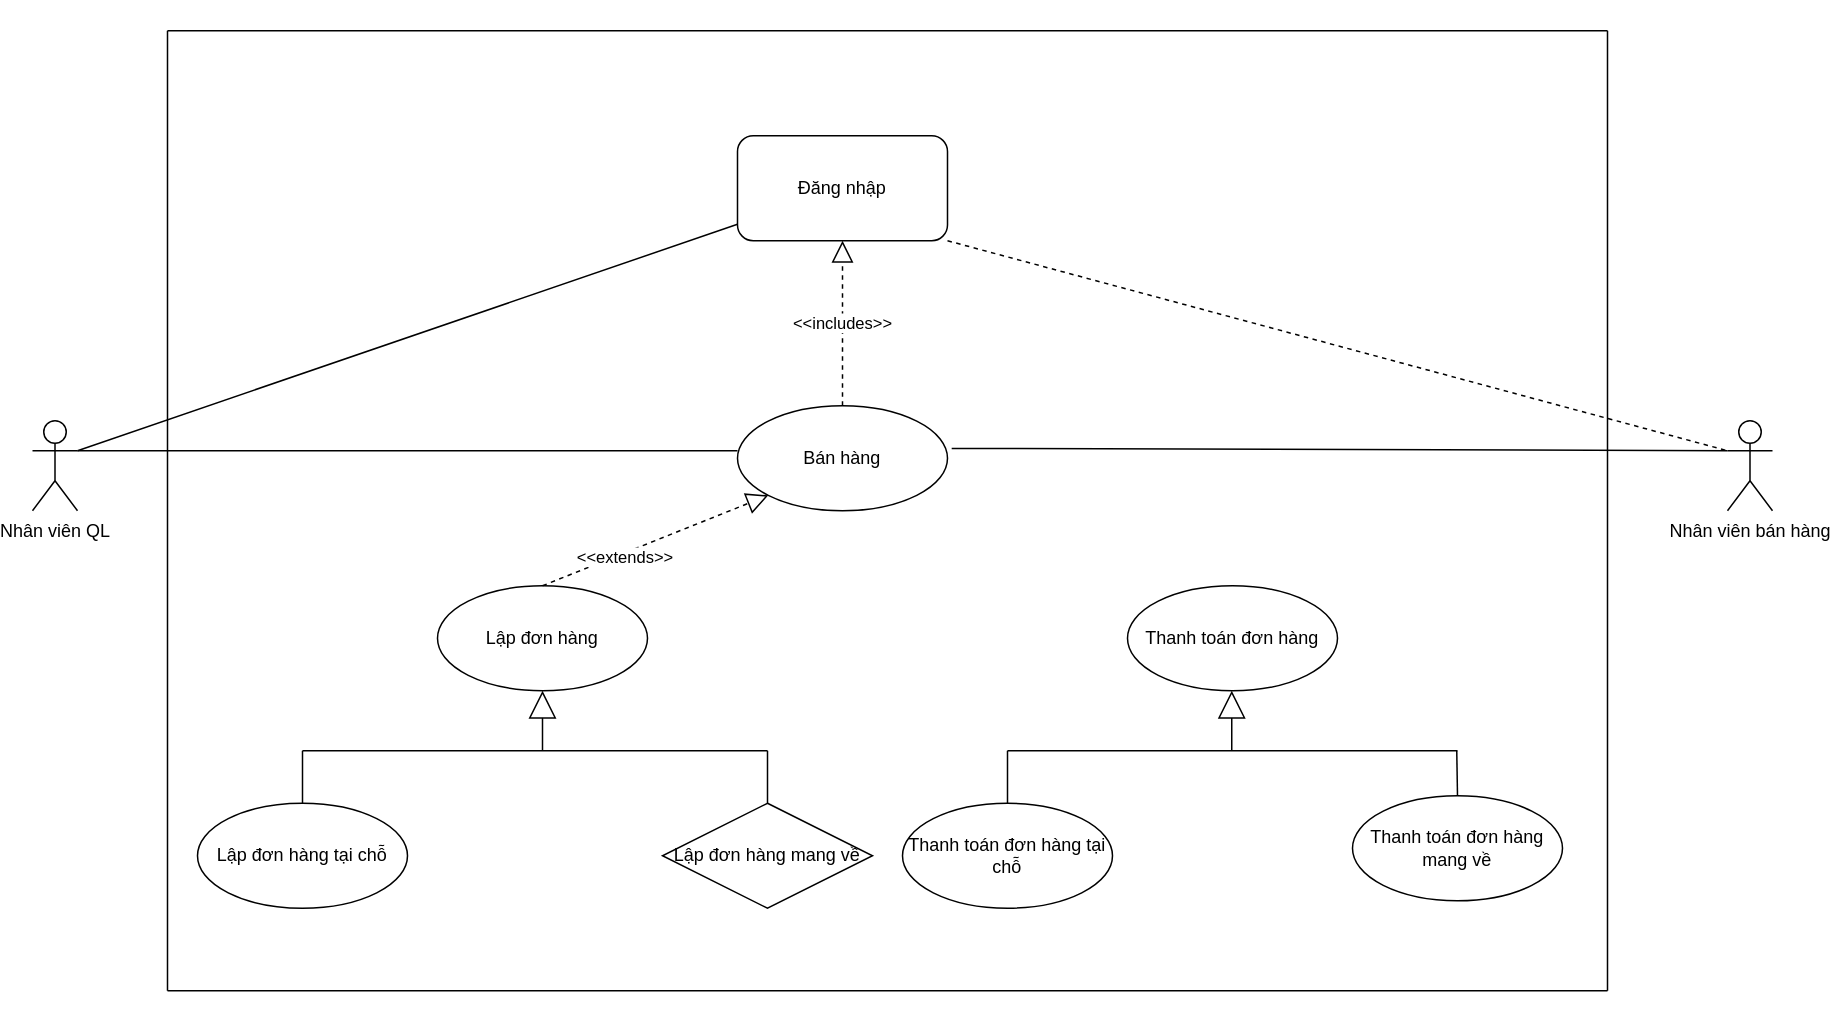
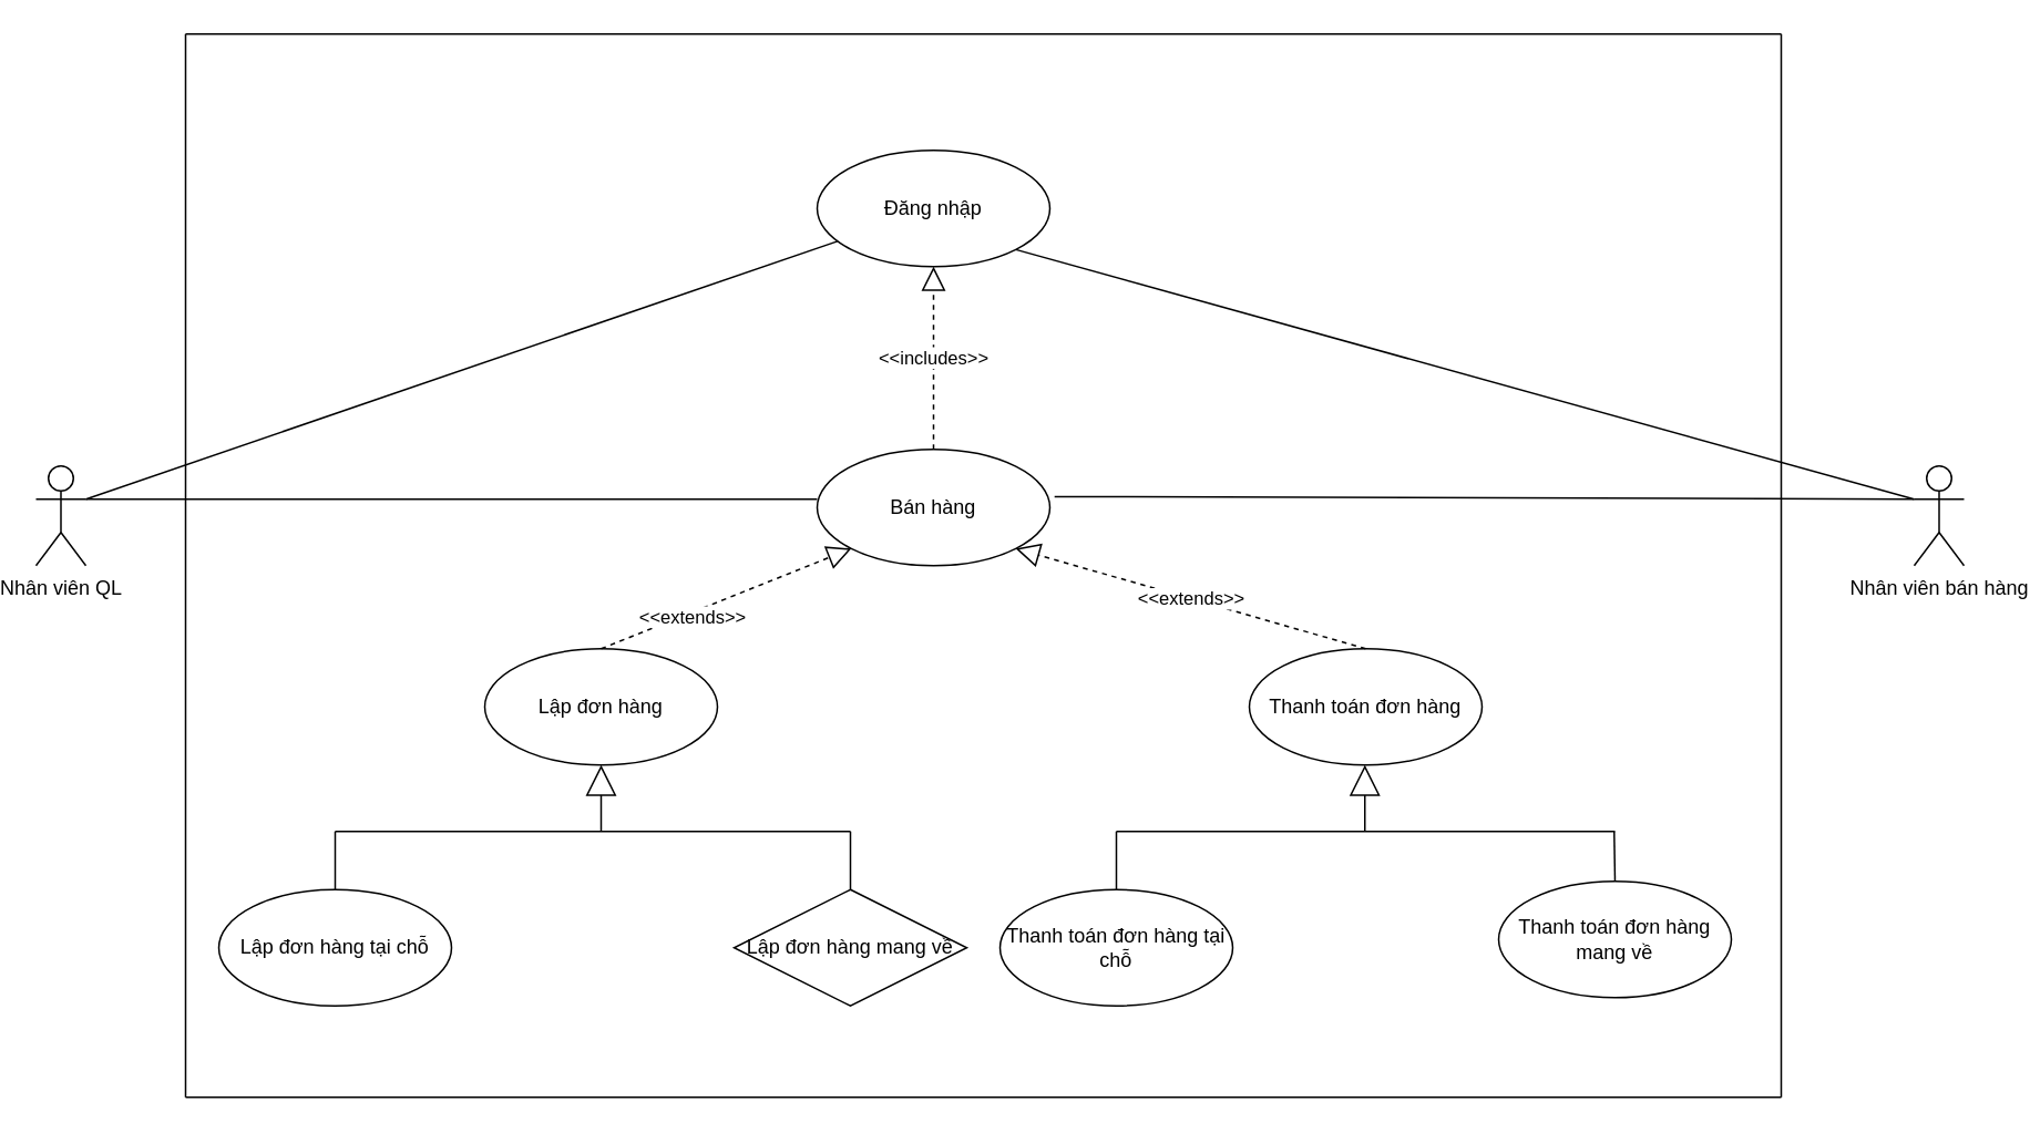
- <mxCell id="3" value="Đăng nhập" style="whiteSpace=wrap;html=1;rounded=1;" parent="1" vertex="1"><mxGeometry x="490" y="90" width="140" height="70" as="geometry" /></mxCell>
+ <mxCell id="3" value="Đăng nhập" style="ellipse;whiteSpace=wrap;html=1;" parent="1" vertex="1"><mxGeometry x="490" y="90" width="140" height="70" as="geometry" /></mxCell>
- <mxCell id="15" value="" style="endArrow=none;html=1;rounded=0;exitX=1;exitY=1;exitDx=0;exitDy=0;entryX=0;entryY=0.333;entryDx=0;entryDy=0;entryPerimeter=0;dashed=1;" parent="1" source="3" edge="1" target="13"><mxGeometry width="50" height="50" relative="1" as="geometry"><mxPoint x="530" y="280" as="sourcePoint" /><mxPoint x="920" y="300" as="targetPoint" /></mxGeometry></mxCell>
+ <mxCell id="15" value="" style="endArrow=none;html=1;rounded=0;exitX=1;exitY=1;exitDx=0;exitDy=0;entryX=0;entryY=0.333;entryDx=0;entryDy=0;entryPerimeter=0;" parent="1" source="3" edge="1" target="13"><mxGeometry width="50" height="50" relative="1" as="geometry"><mxPoint x="530" y="280" as="sourcePoint" /><mxPoint x="920" y="300" as="targetPoint" /></mxGeometry></mxCell>
+ <mxCell id="12" value="&amp;lt;&amp;lt;extends&amp;gt;&amp;gt;" style="endArrow=block;dashed=1;endFill=0;endSize=12;html=1;rounded=0;exitX=0.5;exitY=0;exitDx=0;exitDy=0;entryX=1;entryY=1;entryDx=0;entryDy=0;" parent="1" source="11" target="2" edge="1"><mxGeometry width="160" relative="1" as="geometry"><mxPoint x="678.74" y="338.77" as="sourcePoint" /><mxPoint x="570.84" y="312.42" as="targetPoint" /></mxGeometry></mxCell>
